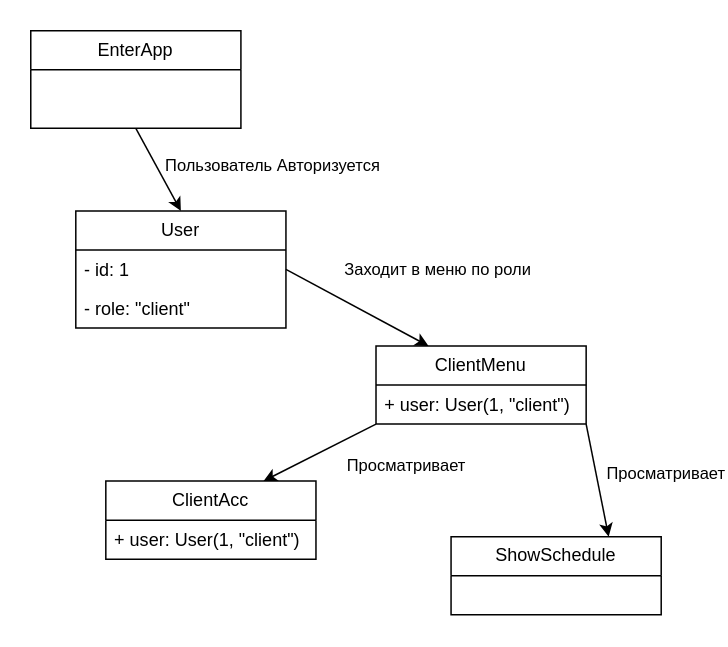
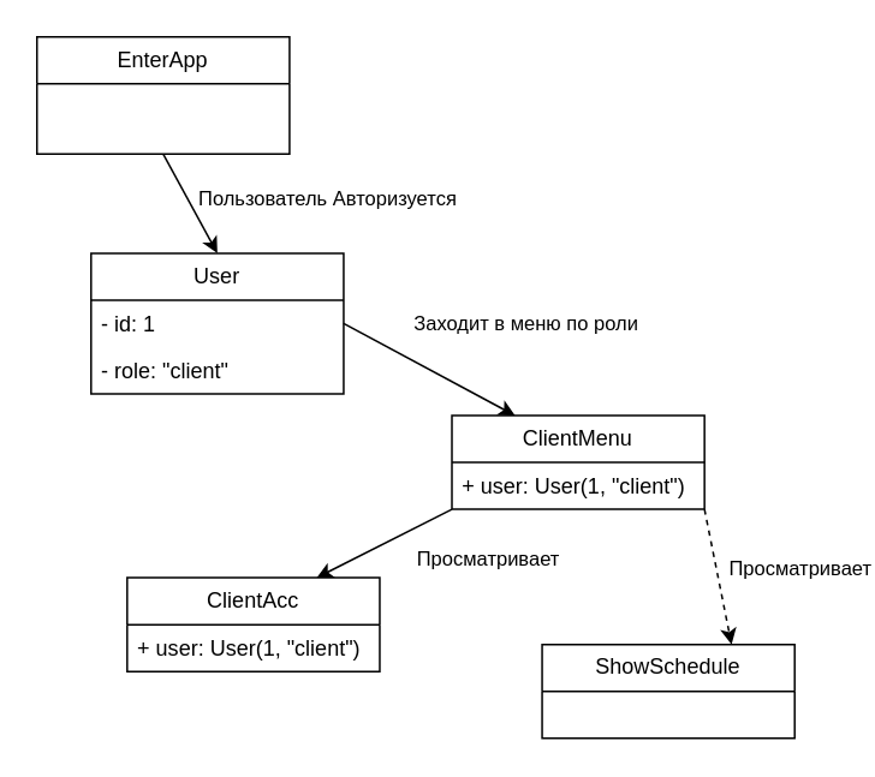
- <mxCell id="17" value="" style="endArrow=classic;html=1;rounded=0;exitX=1;exitY=1;exitDx=0;exitDy=0;entryX=0.75;entryY=0;entryDx=0;entryDy=0;" edge="1" parent="1" source="6" target="10"><mxGeometry width="50" height="50" relative="1" as="geometry"><mxPoint x="260" y="292" as="sourcePoint" /><mxPoint x="185" y="330" as="targetPoint" /></mxGeometry></mxCell>
+ <mxCell id="17" value="" style="endArrow=classic;html=1;rounded=0;exitX=1;exitY=1;exitDx=0;exitDy=0;entryX=0.75;entryY=0;entryDx=0;entryDy=0;dashed=1;" edge="1" parent="1" source="6" target="10"><mxGeometry width="50" height="50" relative="1" as="geometry"><mxPoint x="260" y="292" as="sourcePoint" /><mxPoint x="185" y="330" as="targetPoint" /></mxGeometry></mxCell>
